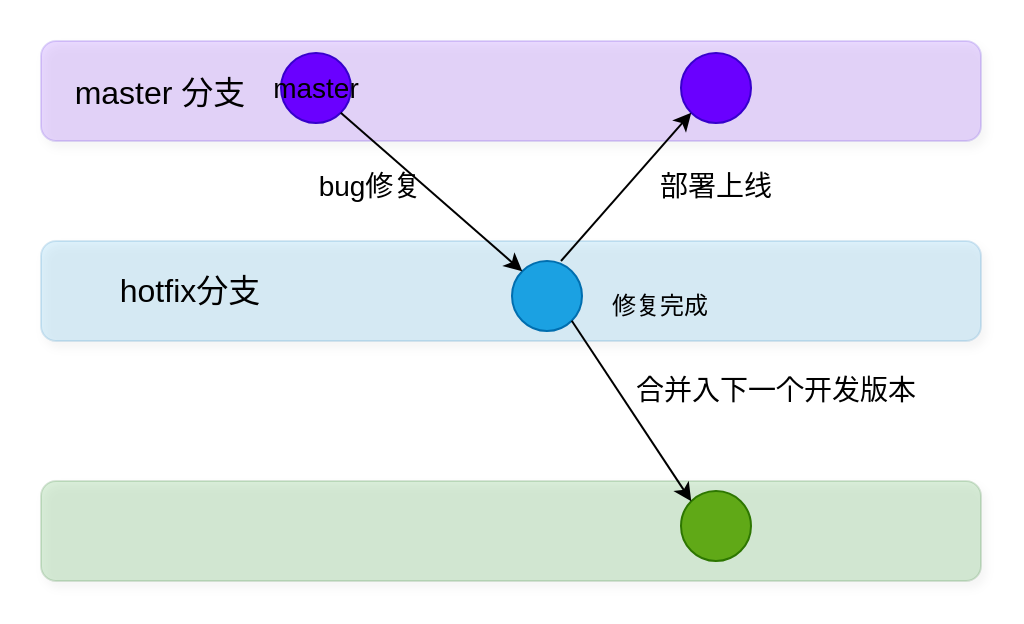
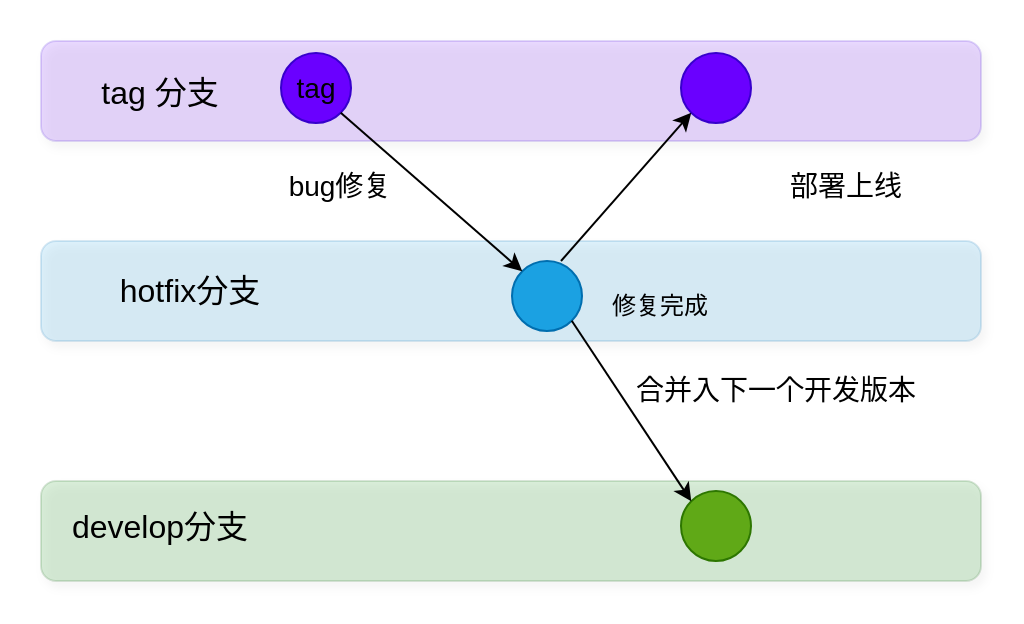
- <mxCell id="12" value="master" style="text;html=1;strokeColor=none;fillColor=none;align=center;verticalAlign=middle;whiteSpace=wrap;rounded=0;fontSize=14;fontColor=#000000;" parent="1" vertex="1"><mxGeometry x="107.5" y="31" width="100" height="25" as="geometry" /></mxCell>
+ <mxCell id="12" value="tag" style="text;html=1;strokeColor=none;fillColor=none;align=center;verticalAlign=middle;whiteSpace=wrap;rounded=0;fontSize=14;fontColor=#000000;" parent="1" vertex="1"><mxGeometry x="107.5" y="31" width="100" height="25" as="geometry" /></mxCell>
- <mxCell id="10" value="master 分支" style="text;html=1;strokeColor=none;fillColor=none;align=center;verticalAlign=middle;whiteSpace=wrap;rounded=0;fontColor=#000000;fontSize=16;" parent="1" vertex="1"><mxGeometry x="20" y="31" width="120" height="30" as="geometry" /></mxCell>
+ <mxCell id="10" value="tag 分支" style="text;html=1;strokeColor=none;fillColor=none;align=center;verticalAlign=middle;whiteSpace=wrap;rounded=0;fontColor=#000000;fontSize=16;" parent="1" vertex="1"><mxGeometry x="20" y="31" width="120" height="30" as="geometry" /></mxCell>
- <mxCell id="7" value="bug修复" style="text;html=1;strokeColor=none;fillColor=none;align=center;verticalAlign=middle;whiteSpace=wrap;rounded=0;fontSize=14;fontColor=#000000;" parent="1" vertex="1"><mxGeometry x="135" y="80" width="100" height="25" as="geometry" /></mxCell>
+ <mxCell id="7" value="bug修复" style="text;html=1;strokeColor=none;fillColor=none;align=center;verticalAlign=middle;whiteSpace=wrap;rounded=0;fontSize=14;fontColor=#000000;" parent="1" vertex="1"><mxGeometry x="120" y="80" width="100" height="25" as="geometry" /></mxCell>
- <mxCell id="18" value="部署上线" style="text;html=1;strokeColor=none;fillColor=none;align=center;verticalAlign=middle;whiteSpace=wrap;rounded=0;fontSize=14;fontColor=#000000;" parent="1" vertex="1"><mxGeometry x="307.5" y="80" width="100" height="25" as="geometry" /></mxCell>
+ <mxCell id="18" value="部署上线" style="text;html=1;strokeColor=none;fillColor=none;align=center;verticalAlign=middle;whiteSpace=wrap;rounded=0;fontSize=14;fontColor=#000000;" parent="1" vertex="1"><mxGeometry x="372.5" y="80" width="100" height="25" as="geometry" /></mxCell>
+ <mxCell id="8" value="develop分支" style="text;html=1;strokeColor=none;fillColor=none;align=center;verticalAlign=middle;whiteSpace=wrap;rounded=0;fontColor=#000000;fontSize=16;" parent="1" vertex="1"><mxGeometry x="20" y="247.5" width="120" height="30" as="geometry" /></mxCell>
